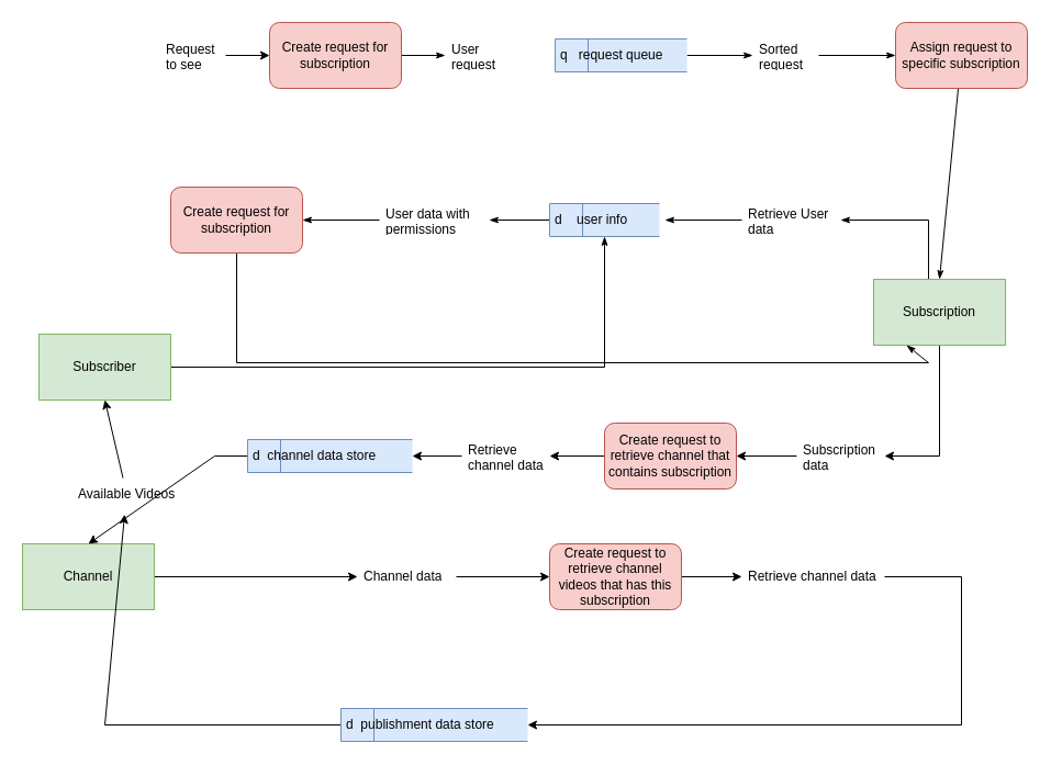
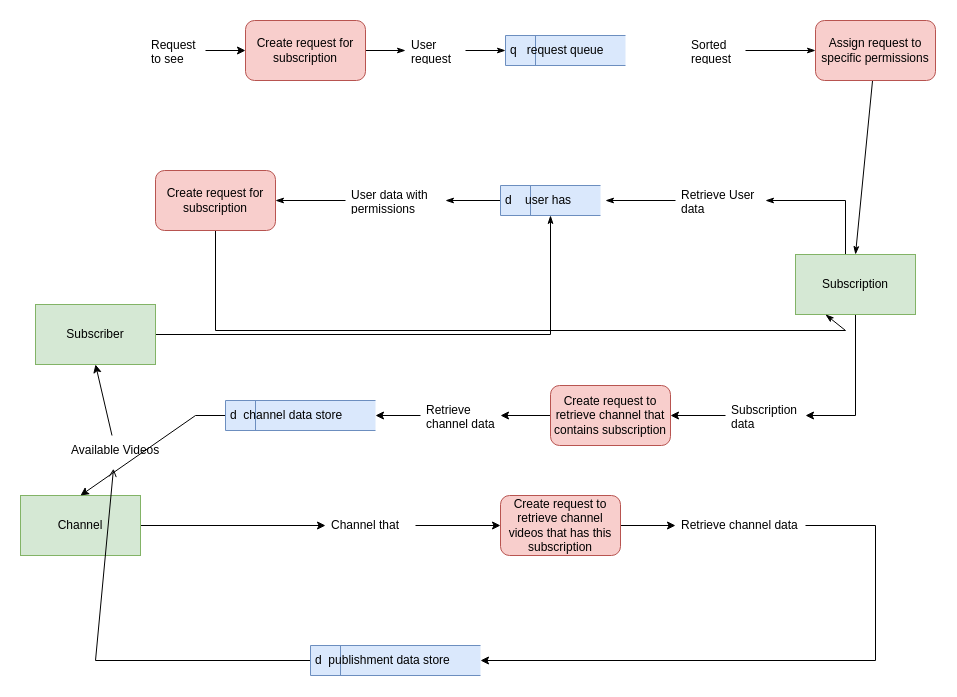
+ <mxCell id="8" style="edgeStyle=orthogonalEdgeStyle;rounded=0;orthogonalLoop=1;jettySize=auto;html=1;entryX=0;entryY=0.5;entryDx=0;entryDy=0;endArrow=classicThin;endFill=1;elbow=vertical;" parent="1" source="9" target="13" edge="1"><mxGeometry relative="1" as="geometry" /></mxCell>
- <mxCell id="12" style="edgeStyle=orthogonalEdgeStyle;rounded=0;orthogonalLoop=1;jettySize=auto;html=1;entryX=0;entryY=0.5;entryDx=0;entryDy=0;endArrow=classicThin;endFill=1;elbow=vertical;" parent="1" source="13" target="11" edge="1"><mxGeometry relative="1" as="geometry" /></mxCell>
- <mxCell id="15" value="Assign request to specific subscription" style="rounded=1;whiteSpace=wrap;html=1;fillColor=#f8cecc;strokeColor=#b85450;" parent="1" vertex="1"><mxGeometry x="815" y="20" width="120" height="60" as="geometry" /></mxCell>
+ <mxCell id="15" value="Assign request to specific permissions" style="rounded=1;whiteSpace=wrap;html=1;fillColor=#f8cecc;strokeColor=#b85450;" parent="1" vertex="1"><mxGeometry x="815" y="20" width="120" height="60" as="geometry" /></mxCell>
- <mxCell id="22" value="d&lt;span style=&quot;white-space: pre;&quot;&gt; &lt;/span&gt;&amp;nbsp;&lt;span style=&quot;white-space: pre;&quot;&gt; &lt;/span&gt;&amp;nbsp;user info" style="html=1;dashed=0;whitespace=wrap;shape=mxgraph.dfd.dataStoreID;align=left;spacingLeft=3;points=[[0,0],[0.5,0],[1,0],[0,0.5],[1,0.5],[0,1],[0.5,1],[1,1]];fillColor=#dae8fc;strokeColor=#6c8ebf;" parent="1" vertex="1"><mxGeometry x="500" y="185" width="100" height="30" as="geometry" /></mxCell>
+ <mxCell id="22" value="d&lt;span style=&quot;white-space: pre;&quot;&gt; &lt;/span&gt;&amp;nbsp;&lt;span style=&quot;white-space: pre;&quot;&gt; &lt;/span&gt;&amp;nbsp;user has" style="html=1;dashed=0;whitespace=wrap;shape=mxgraph.dfd.dataStoreID;align=left;spacingLeft=3;points=[[0,0],[0.5,0],[1,0],[0,0.5],[1,0.5],[0,1],[0.5,1],[1,1]];fillColor=#dae8fc;strokeColor=#6c8ebf;" parent="1" vertex="1"><mxGeometry x="500" y="185" width="100" height="30" as="geometry" /></mxCell>
- <mxCell id="35" style="edgeStyle=none;rounded=0;orthogonalLoop=1;jettySize=auto;html=1;exitX=0;exitY=0.5;exitDx=0;exitDy=0;entryX=0.48;entryY=1.107;entryDx=0;entryDy=0;entryPerimeter=0;" edge="1" parent="1" source="36" target="46"><mxGeometry relative="1" as="geometry"><mxPoint x="105" y="470" as="targetPoint" /><Array as="points"><mxPoint x="95" y="660" /></Array></mxGeometry></mxCell>
+ <mxCell id="35" style="edgeStyle=none;rounded=0;orthogonalLoop=1;jettySize=auto;html=1;exitX=0;exitY=0.5;exitDx=0;exitDy=0;entryX=0.48;entryY=1.107;entryDx=0;entryDy=0;entryPerimeter=0;endArrow=open;" edge="1" parent="1" source="36" target="46"><mxGeometry relative="1" as="geometry"><mxPoint x="105" y="470" as="targetPoint" /><Array as="points"><mxPoint x="95" y="660" /></Array></mxGeometry></mxCell>
- <mxCell id="42" value="Channel data" style="text;strokeColor=none;fillColor=none;align=left;verticalAlign=middle;spacingLeft=4;spacingRight=4;overflow=hidden;points=[[0,0.5],[1,0.5]];portConstraint=eastwest;rotatable=0;whiteSpace=wrap;html=1;" vertex="1" parent="1"><mxGeometry x="325" y="510" width="90" height="30" as="geometry" /></mxCell>
+ <mxCell id="42" value="Channel that" style="text;strokeColor=none;fillColor=none;align=left;verticalAlign=middle;spacingLeft=4;spacingRight=4;overflow=hidden;points=[[0,0.5],[1,0.5]];portConstraint=eastwest;rotatable=0;whiteSpace=wrap;html=1;" vertex="1" parent="1"><mxGeometry x="325" y="510" width="90" height="30" as="geometry" /></mxCell>
